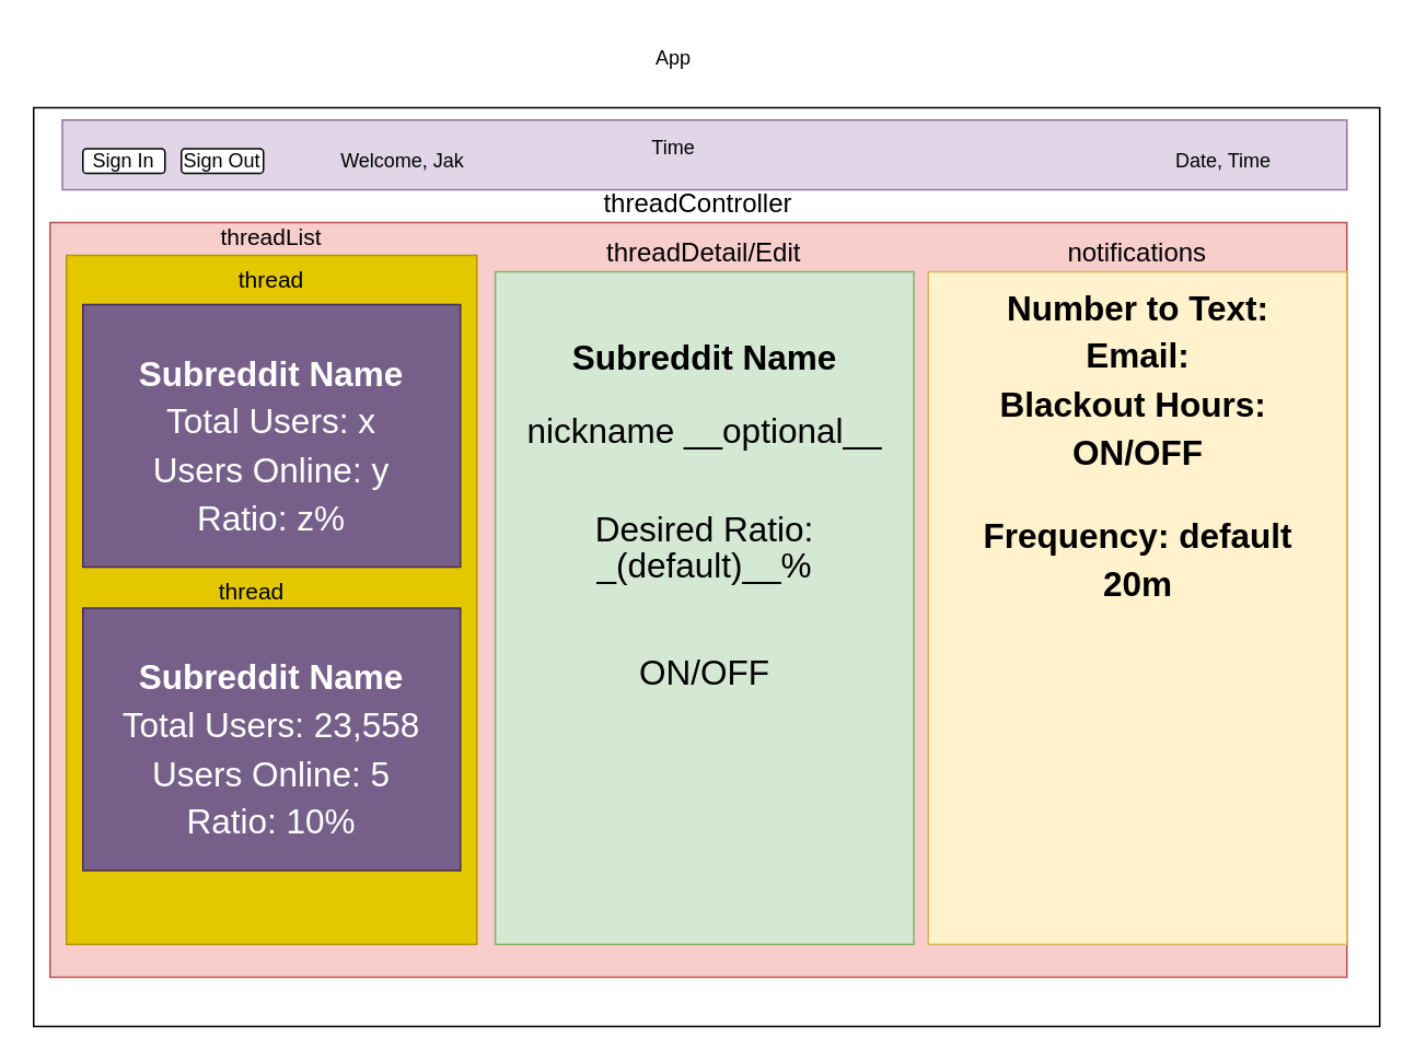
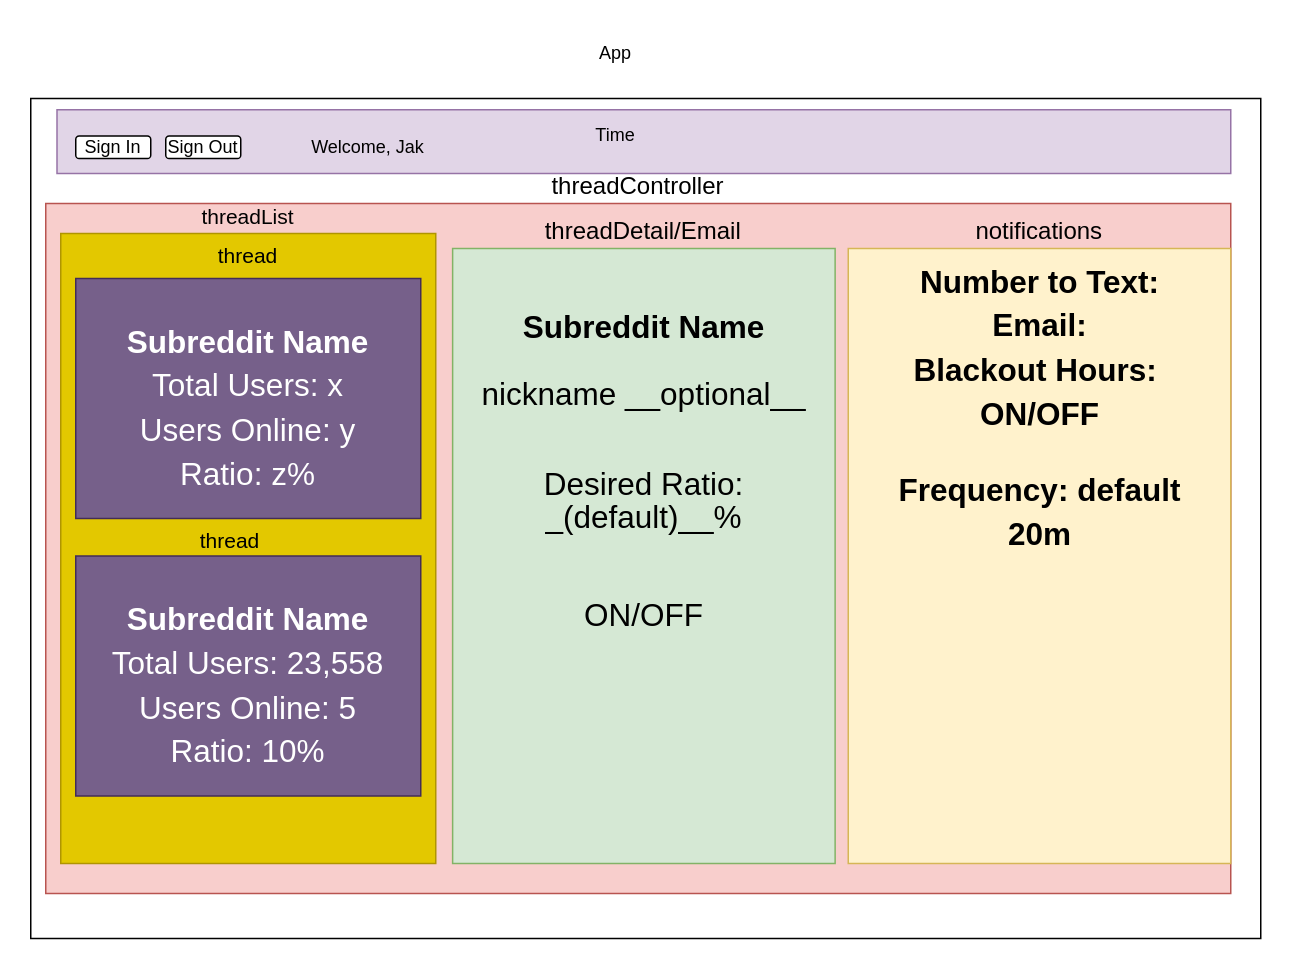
- <mxCell id="10" value="Date, Time" style="text;html=1;strokeColor=none;fillColor=none;align=center;verticalAlign=middle;whiteSpace=wrap;rounded=0;" parent="1" vertex="1"><mxGeometry x="700" y="82.5" width="90" height="30" as="geometry" /></mxCell>
- <mxCell id="14" value="&lt;font style=&quot;font-size: 16px;&quot;&gt;threadDetail/Edit&lt;/font&gt;" style="rounded=0;whiteSpace=wrap;html=1;labelPosition=center;verticalLabelPosition=top;align=center;verticalAlign=bottom;fillColor=#d5e8d4;strokeColor=#82b366;" parent="1" vertex="1"><mxGeometry x="301.25" y="165" width="255" height="410" as="geometry" /></mxCell>
+ <mxCell id="14" value="&lt;font style=&quot;font-size: 16px;&quot;&gt;threadDetail/Email&lt;/font&gt;" style="rounded=0;whiteSpace=wrap;html=1;labelPosition=center;verticalLabelPosition=top;align=center;verticalAlign=bottom;fillColor=#d5e8d4;strokeColor=#82b366;" parent="1" vertex="1"><mxGeometry x="301.25" y="165" width="255" height="410" as="geometry" /></mxCell>
